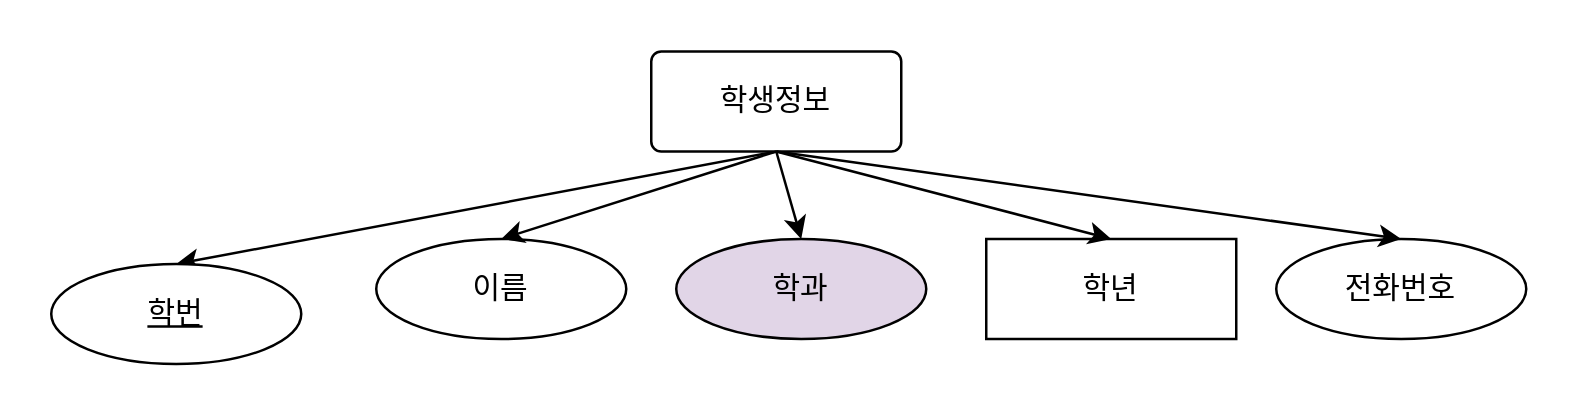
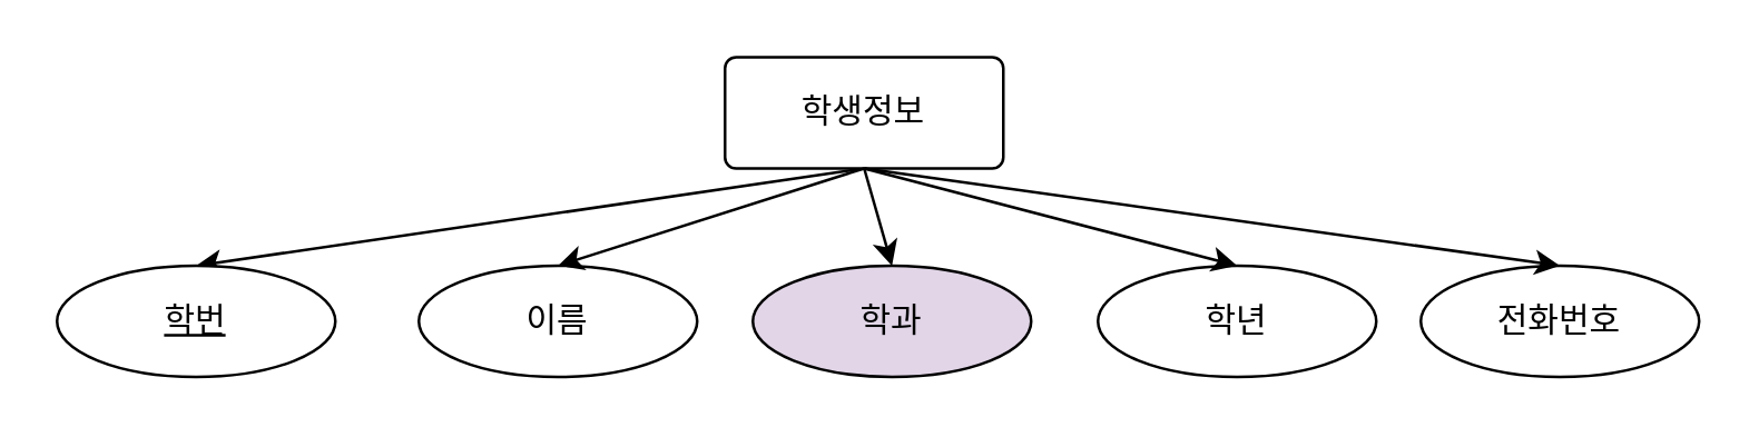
- <mxCell id="7" value="학년" style="whiteSpace=wrap;html=1;align=center;rounded=0;" vertex="1" parent="1"><mxGeometry x="394" y="95" width="100" height="40" as="geometry" /></mxCell>
+ <mxCell id="7" value="학년" style="ellipse;whiteSpace=wrap;html=1;align=center;" vertex="1" parent="1"><mxGeometry x="394" y="95" width="100" height="40" as="geometry" /></mxCell>
- <mxCell id="4" value="학번" style="ellipse;whiteSpace=wrap;html=1;align=center;fontStyle=4;" vertex="1" parent="1"><mxGeometry x="20" y="105" width="100" height="40" as="geometry" /></mxCell>
+ <mxCell id="4" value="학번" style="ellipse;whiteSpace=wrap;html=1;align=center;fontStyle=4;" vertex="1" parent="1"><mxGeometry x="20" y="95" width="100" height="40" as="geometry" /></mxCell>
